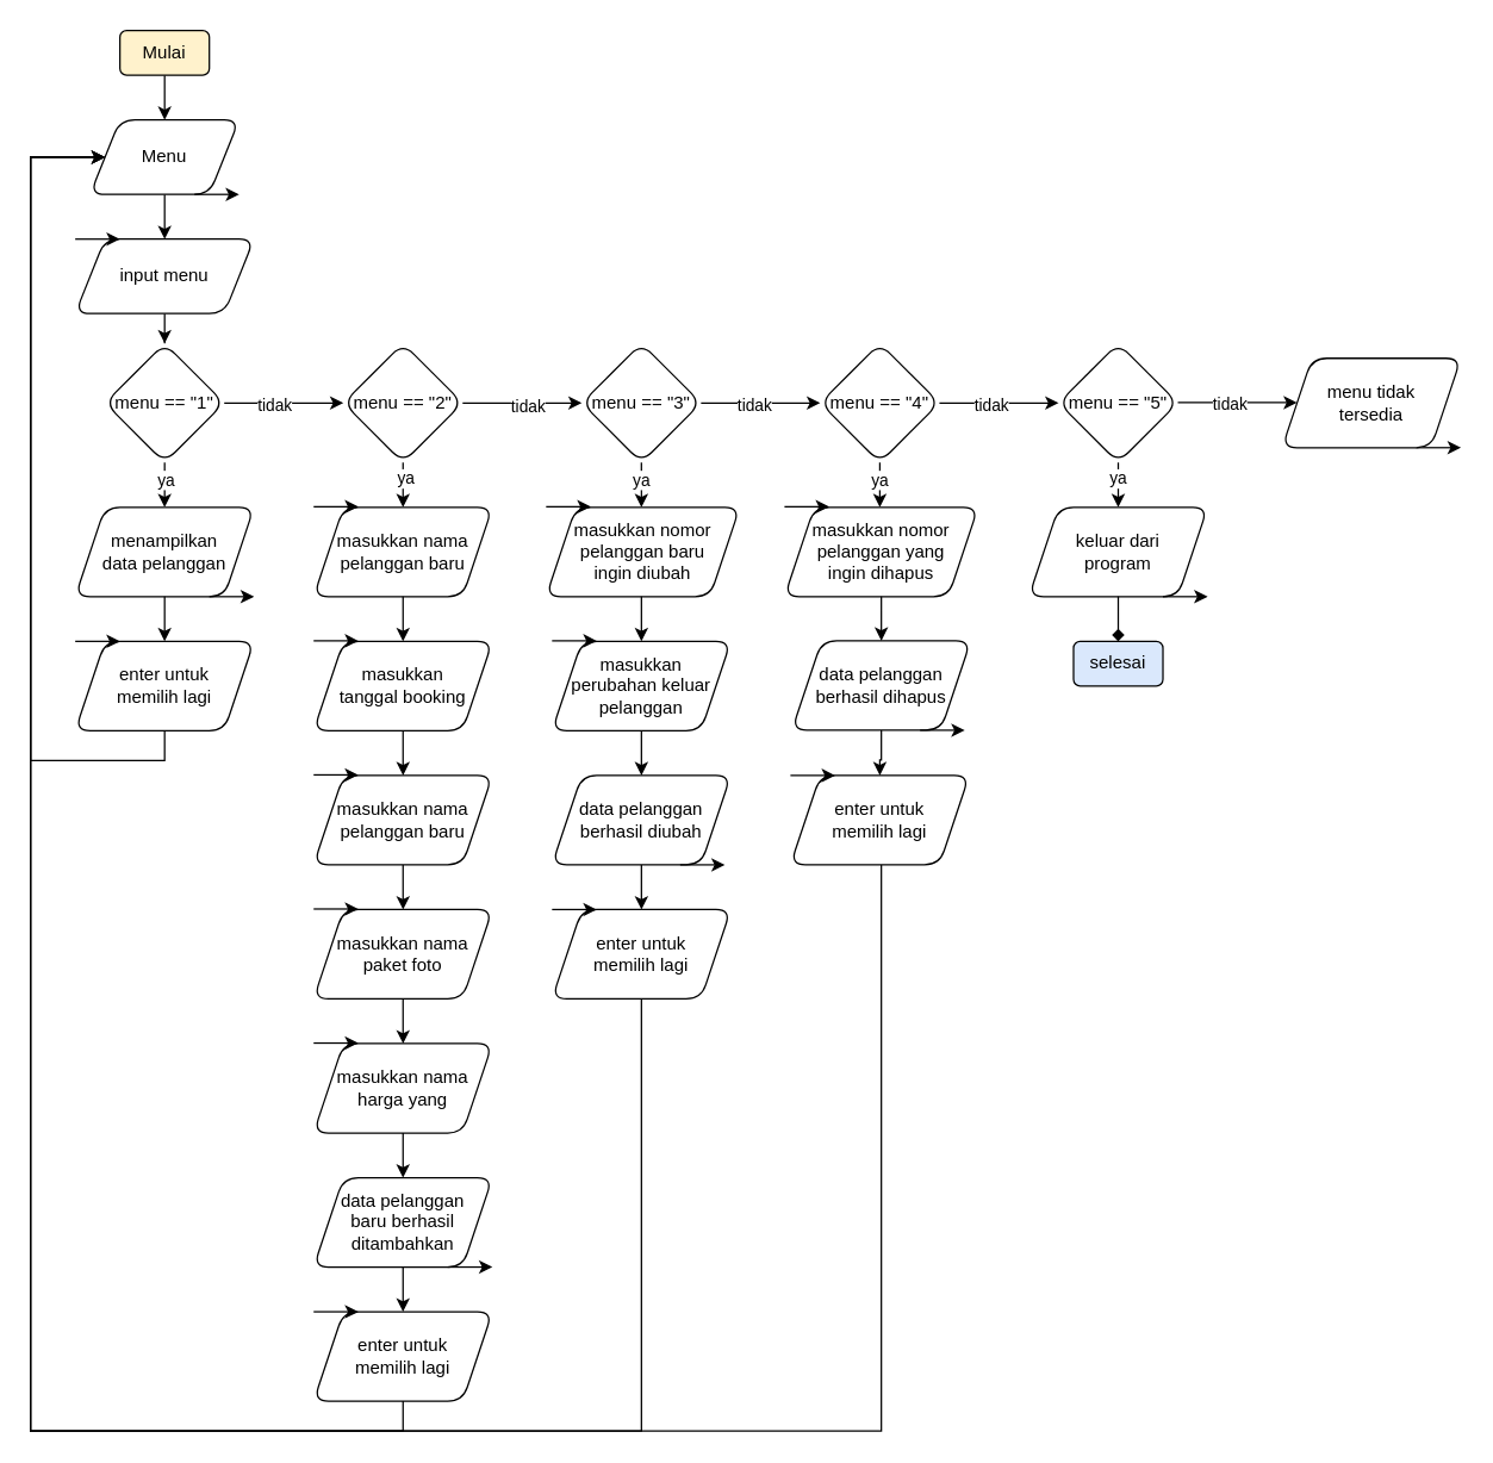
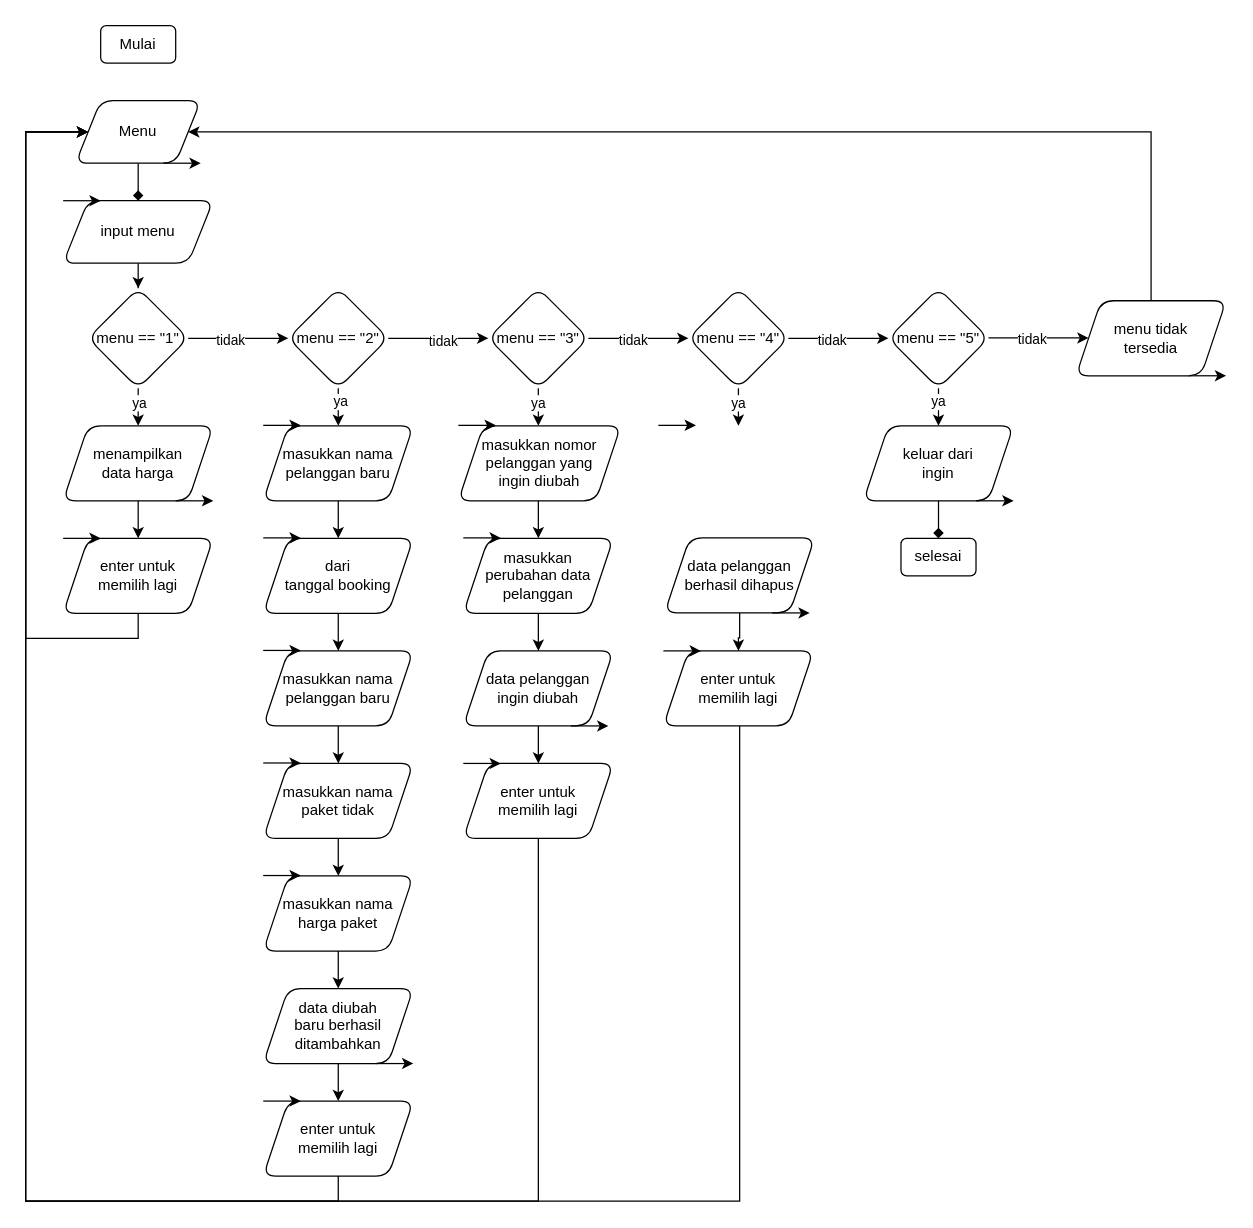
- <mxCell id="3" value="Mulai" style="rounded=1;whiteSpace=wrap;html=1;fillColor=#fff2cc;" parent="1" vertex="1"><mxGeometry x="80" y="20" width="60" height="30" as="geometry" /></mxCell>
+ <mxCell id="3" value="Mulai" style="rounded=1;whiteSpace=wrap;html=1;" parent="1" vertex="1"><mxGeometry x="80" y="20" width="60" height="30" as="geometry" /></mxCell>
- <mxCell id="2" value="" style="edgeStyle=orthogonalEdgeStyle;rounded=0;orthogonalLoop=1;jettySize=auto;html=1;" parent="1" source="3" target="5" edge="1"><mxGeometry relative="1" as="geometry" /></mxCell>
+ <mxCell id="119" style="edgeStyle=orthogonalEdgeStyle;rounded=0;orthogonalLoop=1;jettySize=auto;html=1;exitX=0.5;exitY=0;exitDx=0;exitDy=0;entryX=1;entryY=0.5;entryDx=0;entryDy=0;" parent="1" source="120" target="5" edge="1"><mxGeometry relative="1" as="geometry"><Array as="points"><mxPoint x="920" y="105" /></Array></mxGeometry></mxCell>
- <mxCell id="4" value="" style="edgeStyle=orthogonalEdgeStyle;rounded=0;orthogonalLoop=1;jettySize=auto;html=1;" parent="1" source="5" target="7" edge="1"><mxGeometry relative="1" as="geometry" /></mxCell>
+ <mxCell id="4" value="" style="edgeStyle=orthogonalEdgeStyle;rounded=0;orthogonalLoop=1;jettySize=auto;html=1;endArrow=diamond;" parent="1" source="5" target="7" edge="1"><mxGeometry relative="1" as="geometry" /></mxCell>
- <mxCell id="57" value="menampilkan&lt;div&gt;data pelanggan&lt;/div&gt;" style="shape=parallelogram;perimeter=parallelogramPerimeter;whiteSpace=wrap;html=1;fixedSize=1;rounded=1;" parent="56" vertex="1"><mxGeometry width="120" height="60" as="geometry" /></mxCell>
+ <mxCell id="57" value="menampilkan&lt;div&gt;data harga&lt;/div&gt;" style="shape=parallelogram;perimeter=parallelogramPerimeter;whiteSpace=wrap;html=1;fixedSize=1;rounded=1;" parent="56" vertex="1"><mxGeometry width="120" height="60" as="geometry" /></mxCell>
- <mxCell id="77" value="masukkan nomor pelanggan baru&lt;div&gt;ingin diubah&lt;/div&gt;" style="shape=parallelogram;perimeter=parallelogramPerimeter;whiteSpace=wrap;html=1;fixedSize=1;rounded=1;" parent="76" vertex="1"><mxGeometry y="0.36" width="130" height="60" as="geometry" /></mxCell>
+ <mxCell id="77" value="masukkan nomor pelanggan yang&lt;div&gt;ingin diubah&lt;/div&gt;" style="shape=parallelogram;perimeter=parallelogramPerimeter;whiteSpace=wrap;html=1;fixedSize=1;rounded=1;" parent="76" vertex="1"><mxGeometry y="0.36" width="130" height="60" as="geometry" /></mxCell>
- <mxCell id="93" value="masukkan nomor pelanggan yang&lt;div&gt;ingin dihapus&lt;/div&gt;" style="shape=parallelogram;perimeter=parallelogramPerimeter;whiteSpace=wrap;html=1;fixedSize=1;rounded=1;" parent="92" vertex="1"><mxGeometry y="0.36" width="130" height="60" as="geometry" /></mxCell>
- <mxCell id="110" value="keluar dari&lt;div&gt;program&lt;/div&gt;" style="shape=parallelogram;perimeter=parallelogramPerimeter;whiteSpace=wrap;html=1;fixedSize=1;rounded=1;" parent="108" vertex="1"><mxGeometry width="120" height="60" as="geometry" /></mxCell>
+ <mxCell id="110" value="keluar dari&lt;div&gt;ingin&lt;/div&gt;" style="shape=parallelogram;perimeter=parallelogramPerimeter;whiteSpace=wrap;html=1;fixedSize=1;rounded=1;" parent="108" vertex="1"><mxGeometry width="120" height="60" as="geometry" /></mxCell>
- <mxCell id="99" value="" style="edgeStyle=orthogonalEdgeStyle;rounded=0;orthogonalLoop=1;jettySize=auto;html=1;" parent="1" source="93" target="97" edge="1"><mxGeometry relative="1" as="geometry" /></mxCell>
- <mxCell id="112" value="selesai" style="rounded=1;whiteSpace=wrap;html=1;fillColor=#dae8fc;" parent="1" vertex="1"><mxGeometry x="720" y="430" width="60" height="30" as="geometry" /></mxCell>
+ <mxCell id="112" value="selesai" style="rounded=1;whiteSpace=wrap;html=1;" parent="1" vertex="1"><mxGeometry x="720" y="430" width="60" height="30" as="geometry" /></mxCell>
- <mxCell id="35" value="masukkan&lt;div&gt;tanggal booking&lt;/div&gt;" style="shape=parallelogram;perimeter=parallelogramPerimeter;whiteSpace=wrap;html=1;fixedSize=1;rounded=1;" parent="34" vertex="1"><mxGeometry y="0.36" width="120" height="60" as="geometry" /></mxCell>
+ <mxCell id="35" value="dari&lt;div&gt;tanggal booking&lt;/div&gt;" style="shape=parallelogram;perimeter=parallelogramPerimeter;whiteSpace=wrap;html=1;fixedSize=1;rounded=1;" parent="34" vertex="1"><mxGeometry y="0.36" width="120" height="60" as="geometry" /></mxCell>
- <mxCell id="82" value="masukkan&lt;div&gt;perubahan keluar pelanggan&lt;/div&gt;" style="shape=parallelogram;perimeter=parallelogramPerimeter;whiteSpace=wrap;html=1;fixedSize=1;rounded=1;" parent="81" vertex="1"><mxGeometry y="0.36" width="120" height="60" as="geometry" /></mxCell>
+ <mxCell id="82" value="masukkan&lt;div&gt;perubahan data pelanggan&lt;/div&gt;" style="shape=parallelogram;perimeter=parallelogramPerimeter;whiteSpace=wrap;html=1;fixedSize=1;rounded=1;" parent="81" vertex="1"><mxGeometry y="0.36" width="120" height="60" as="geometry" /></mxCell>
- <mxCell id="86" value="data pelanggan&lt;div&gt;&lt;span style=&quot;background-color: initial;&quot;&gt;berhasil diubah&lt;/span&gt;&lt;/div&gt;" style="shape=parallelogram;perimeter=parallelogramPerimeter;whiteSpace=wrap;html=1;fixedSize=1;rounded=1;" parent="1" vertex="1"><mxGeometry x="370" y="520" width="120" height="60" as="geometry" /></mxCell>
+ <mxCell id="86" value="data pelanggan&lt;div&gt;&lt;span style=&quot;background-color: initial;&quot;&gt;ingin diubah&lt;/span&gt;&lt;/div&gt;" style="shape=parallelogram;perimeter=parallelogramPerimeter;whiteSpace=wrap;html=1;fixedSize=1;rounded=1;" parent="1" vertex="1"><mxGeometry x="370" y="520" width="120" height="60" as="geometry" /></mxCell>
- <mxCell id="45" value="masukkan nama paket foto" style="shape=parallelogram;perimeter=parallelogramPerimeter;whiteSpace=wrap;html=1;fixedSize=1;rounded=1;" parent="44" vertex="1"><mxGeometry y="0.36" width="120" height="60" as="geometry" /></mxCell>
+ <mxCell id="45" value="masukkan nama paket tidak" style="shape=parallelogram;perimeter=parallelogramPerimeter;whiteSpace=wrap;html=1;fixedSize=1;rounded=1;" parent="44" vertex="1"><mxGeometry y="0.36" width="120" height="60" as="geometry" /></mxCell>
- <mxCell id="50" value="masukkan nama harga yang" style="shape=parallelogram;perimeter=parallelogramPerimeter;whiteSpace=wrap;html=1;fixedSize=1;rounded=1;" parent="49" vertex="1"><mxGeometry y="0.36" width="120" height="60" as="geometry" /></mxCell>
+ <mxCell id="50" value="masukkan nama harga paket" style="shape=parallelogram;perimeter=parallelogramPerimeter;whiteSpace=wrap;html=1;fixedSize=1;rounded=1;" parent="49" vertex="1"><mxGeometry y="0.36" width="120" height="60" as="geometry" /></mxCell>
- <mxCell id="61" value="data pelanggan&lt;div&gt;baru berhasil ditambahkan&lt;/div&gt;" style="shape=parallelogram;perimeter=parallelogramPerimeter;whiteSpace=wrap;html=1;fixedSize=1;rounded=1;" parent="60" vertex="1"><mxGeometry width="120" height="60" as="geometry" /></mxCell>
+ <mxCell id="61" value="data diubah&lt;div&gt;baru berhasil ditambahkan&lt;/div&gt;" style="shape=parallelogram;perimeter=parallelogramPerimeter;whiteSpace=wrap;html=1;fixedSize=1;rounded=1;" parent="60" vertex="1"><mxGeometry width="120" height="60" as="geometry" /></mxCell>
